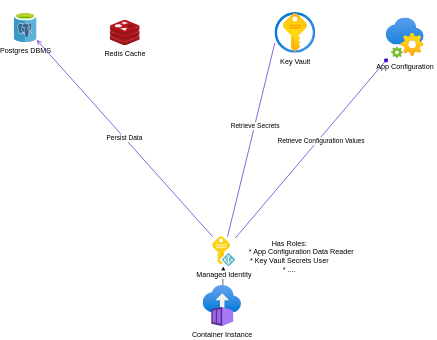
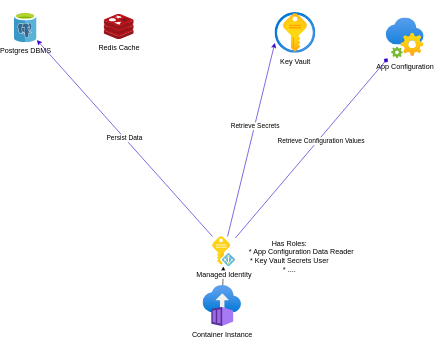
- <mxCell id="3" value="Redis Cache" style="aspect=fixed;html=1;points=[];align=center;image;fontSize=12;image=img/lib/mscae/Cache_Redis_Product.svg;" parent="1" vertex="1"><mxGeometry x="180" y="33" width="50" height="42" as="geometry" /></mxCell>
+ <mxCell id="3" value="Redis Cache" style="aspect=fixed;html=1;points=[];align=center;image;fontSize=12;image=img/lib/mscae/Cache_Redis_Product.svg;" parent="1" vertex="1"><mxGeometry x="170" y="23" width="50" height="42" as="geometry" /></mxCell>
- <mxCell id="10" value="Persist Data" style="edgeStyle=none;html=1;fillColor=#6a00ff;strokeColor=#3700CC;exitX=0;exitY=0;exitDx=0;exitDy=0;exitPerimeter=0;endArrow=open;" parent="1" source="13" target="2" edge="1"><mxGeometry relative="1" as="geometry" /></mxCell>
+ <mxCell id="10" value="Persist Data" style="edgeStyle=none;html=1;fillColor=#6a00ff;strokeColor=#3700CC;exitX=0;exitY=0;exitDx=0;exitDy=0;exitPerimeter=0;" parent="1" source="13" target="2" edge="1"><mxGeometry relative="1" as="geometry" /></mxCell>
- <mxCell id="8" style="edgeStyle=none;html=1;entryX=0;entryY=0.75;entryDx=0;entryDy=0;entryPerimeter=0;fillColor=#6a00ff;strokeColor=#3700CC;endArrow=none;" parent="1" source="13" target="4" edge="1"><mxGeometry relative="1" as="geometry" /></mxCell>
+ <mxCell id="8" style="edgeStyle=none;html=1;entryX=0;entryY=0.75;entryDx=0;entryDy=0;entryPerimeter=0;fillColor=#6a00ff;strokeColor=#3700CC;" parent="1" source="13" target="4" edge="1"><mxGeometry relative="1" as="geometry" /></mxCell>
